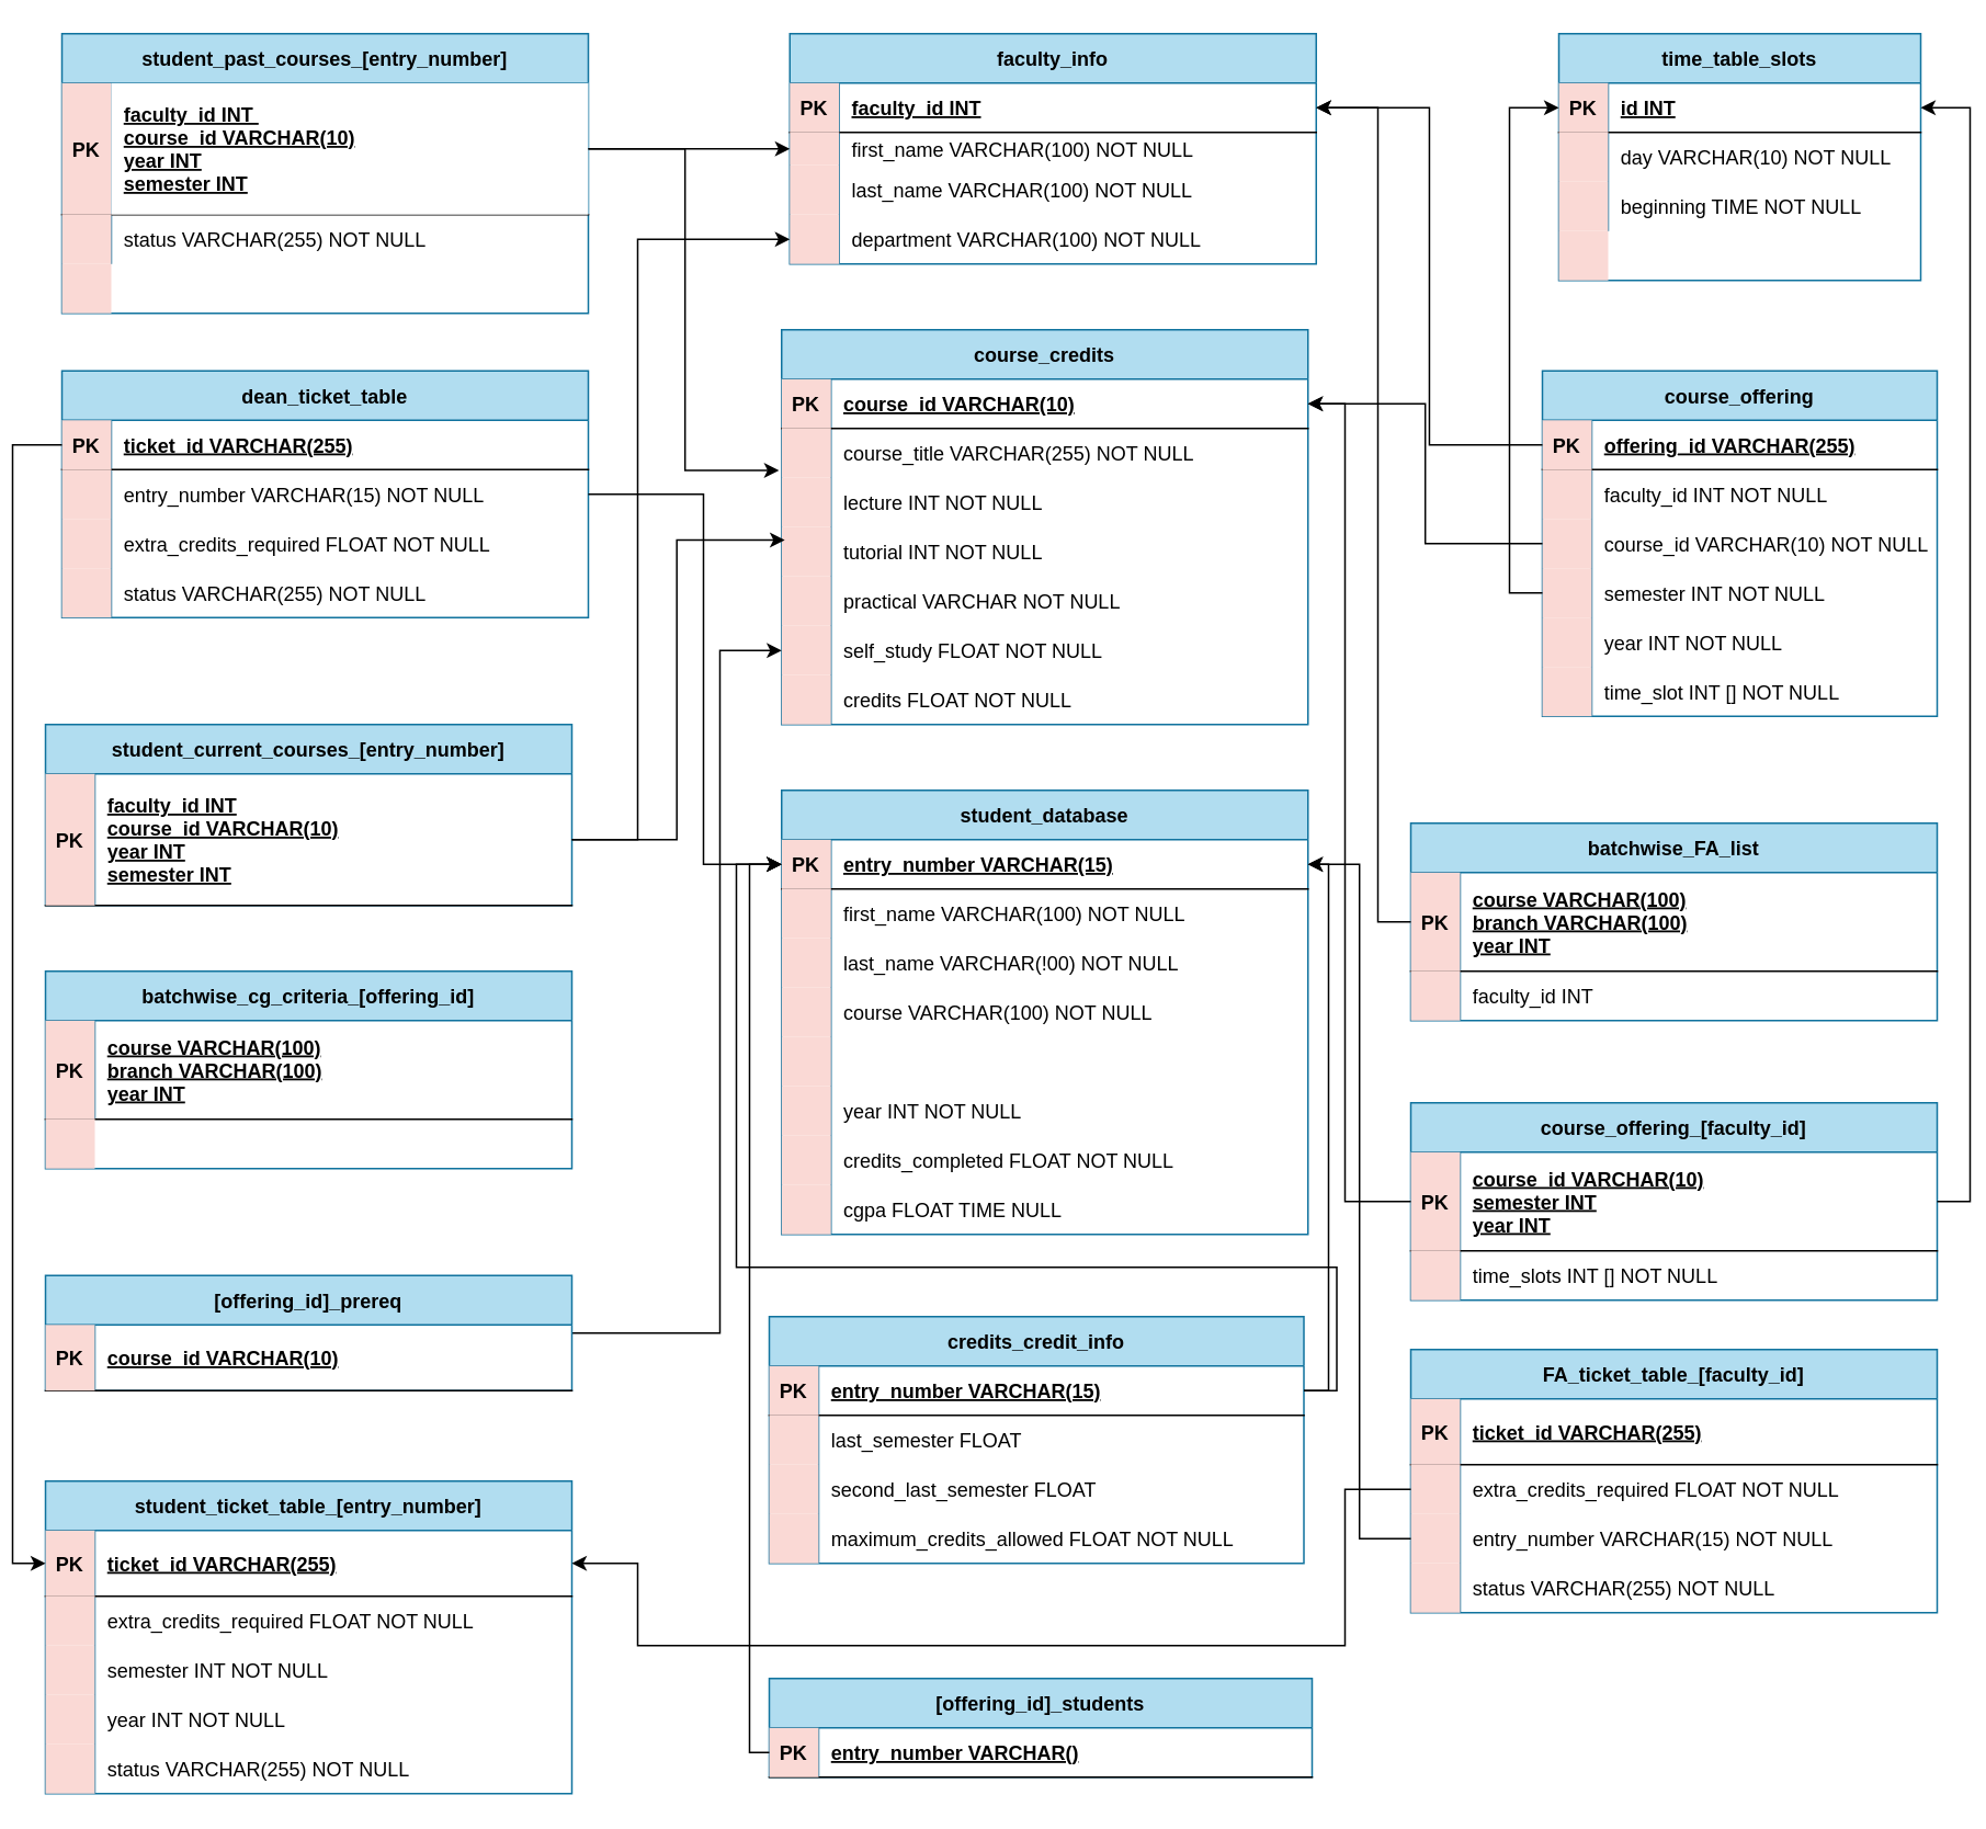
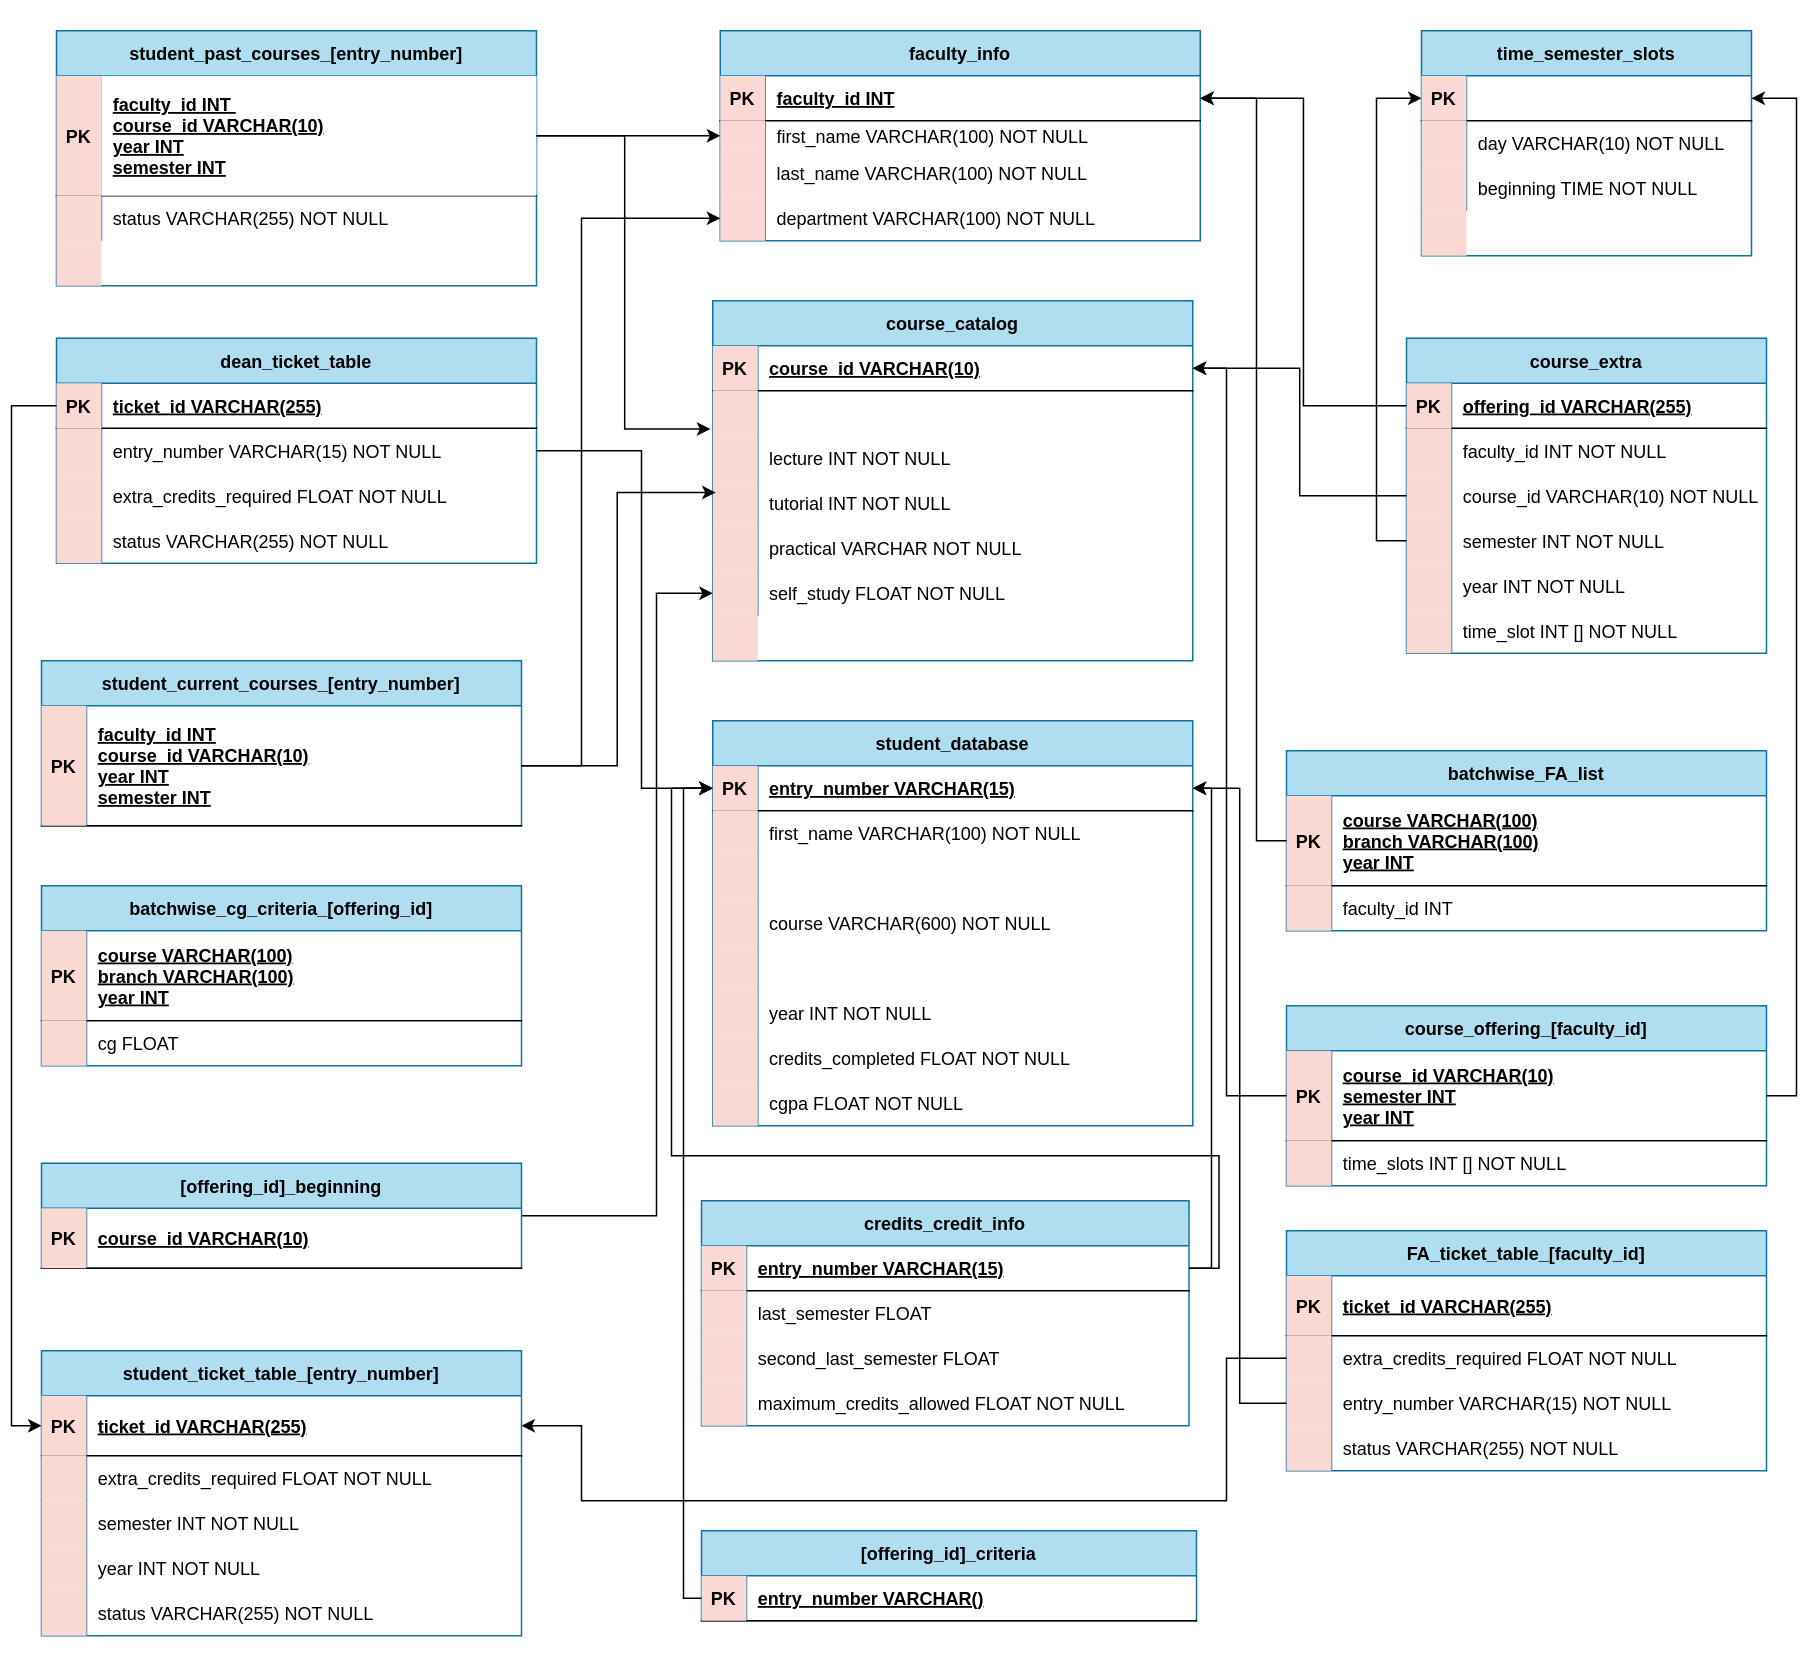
- <mxCell id="2" value="time_table_slots" style="shape=table;startSize=30;container=1;collapsible=1;childLayout=tableLayout;fixedRows=1;rowLines=0;fontStyle=1;align=center;resizeLast=1;fillColor=#b1ddf0;strokeColor=#10739e;" parent="1" vertex="1"><mxGeometry x="940" y="20" width="220" height="150" as="geometry" /></mxCell>
+ <mxCell id="2" value="time_semester_slots" style="shape=table;startSize=30;container=1;collapsible=1;childLayout=tableLayout;fixedRows=1;rowLines=0;fontStyle=1;align=center;resizeLast=1;fillColor=#b1ddf0;strokeColor=#10739e;" parent="1" vertex="1"><mxGeometry x="940" y="20" width="220" height="150" as="geometry" /></mxCell>
- <mxCell id="5" value="id INT" style="shape=partialRectangle;overflow=hidden;connectable=0;fillColor=none;top=0;left=0;bottom=0;right=0;align=left;spacingLeft=6;fontStyle=5;" parent="3" vertex="1"><mxGeometry x="30" width="190" height="30" as="geometry"><mxRectangle width="190" height="30" as="alternateBounds" /></mxGeometry></mxCell>
- <mxCell id="33" value="course_credits" style="shape=table;startSize=30;container=1;collapsible=1;childLayout=tableLayout;fixedRows=1;rowLines=0;fontStyle=1;align=center;resizeLast=1;fillColor=#b1ddf0;strokeColor=#10739e;" parent="1" vertex="1"><mxGeometry x="467.5" y="200" width="320" height="240" as="geometry" /></mxCell>
+ <mxCell id="33" value="course_catalog" style="shape=table;startSize=30;container=1;collapsible=1;childLayout=tableLayout;fixedRows=1;rowLines=0;fontStyle=1;align=center;resizeLast=1;fillColor=#b1ddf0;strokeColor=#10739e;" parent="1" vertex="1"><mxGeometry x="467.5" y="200" width="320" height="240" as="geometry" /></mxCell>
- <mxCell id="14" value="course_offering" style="shape=table;startSize=30;container=1;collapsible=1;childLayout=tableLayout;fixedRows=1;rowLines=0;fontStyle=1;align=center;resizeLast=1;fillColor=#b1ddf0;strokeColor=#10739e;" parent="1" vertex="1"><mxGeometry x="930" y="225" width="240" height="210" as="geometry" /></mxCell>
+ <mxCell id="14" value="course_extra" style="shape=table;startSize=30;container=1;collapsible=1;childLayout=tableLayout;fixedRows=1;rowLines=0;fontStyle=1;align=center;resizeLast=1;fillColor=#b1ddf0;strokeColor=#10739e;" parent="1" vertex="1"><mxGeometry x="930" y="225" width="240" height="210" as="geometry" /></mxCell>
- <mxCell id="39" value="course_title VARCHAR(255) NOT NULL" style="shape=partialRectangle;overflow=hidden;connectable=0;fillColor=none;top=0;left=0;bottom=0;right=0;align=left;spacingLeft=6;" parent="37" vertex="1"><mxGeometry x="30" width="290" height="30" as="geometry"><mxRectangle width="290" height="30" as="alternateBounds" /></mxGeometry></mxCell>
- <mxCell id="54" value="credits FLOAT NOT NULL" style="shape=partialRectangle;overflow=hidden;connectable=0;fillColor=none;top=0;left=0;bottom=0;right=0;align=left;spacingLeft=6;" parent="52" vertex="1"><mxGeometry x="30" width="290" height="30" as="geometry"><mxRectangle width="290" height="30" as="alternateBounds" /></mxGeometry></mxCell>
- <mxCell id="171" value="last_name VARCHAR(!00) NOT NULL" style="shape=partialRectangle;overflow=hidden;connectable=0;fillColor=none;top=0;left=0;bottom=0;right=0;align=left;spacingLeft=6;" parent="169" vertex="1"><mxGeometry x="30" width="290" height="30" as="geometry"><mxRectangle width="290" height="30" as="alternateBounds" /></mxGeometry></mxCell>
- <mxCell id="174" value="course VARCHAR(100) NOT NULL" style="shape=partialRectangle;overflow=hidden;connectable=0;fillColor=none;top=0;left=0;bottom=0;right=0;align=left;spacingLeft=6;" parent="172" vertex="1"><mxGeometry x="30" width="290" height="30" as="geometry"><mxRectangle width="290" height="30" as="alternateBounds" /></mxGeometry></mxCell>
+ <mxCell id="174" value="course VARCHAR(600) NOT NULL" style="shape=partialRectangle;overflow=hidden;connectable=0;fillColor=none;top=0;left=0;bottom=0;right=0;align=left;spacingLeft=6;" parent="172" vertex="1"><mxGeometry x="30" width="290" height="30" as="geometry"><mxRectangle width="290" height="30" as="alternateBounds" /></mxGeometry></mxCell>
+ <mxCell id="143" value="cg FLOAT" style="shape=partialRectangle;overflow=hidden;connectable=0;fillColor=none;top=0;left=0;bottom=0;right=0;align=left;spacingLeft=6;" parent="141" vertex="1"><mxGeometry x="30" width="290" height="30" as="geometry"><mxRectangle width="290" height="30" as="alternateBounds" /></mxGeometry></mxCell>
- <mxCell id="185" value="cgpa FLOAT TIME NULL" style="shape=partialRectangle;overflow=hidden;connectable=0;fillColor=none;top=0;left=0;bottom=0;right=0;align=left;spacingLeft=6;" parent="183" vertex="1"><mxGeometry x="30" width="290" height="30" as="geometry"><mxRectangle width="290" height="30" as="alternateBounds" /></mxGeometry></mxCell>
+ <mxCell id="185" value="cgpa FLOAT NOT NULL" style="shape=partialRectangle;overflow=hidden;connectable=0;fillColor=none;top=0;left=0;bottom=0;right=0;align=left;spacingLeft=6;" parent="183" vertex="1"><mxGeometry x="30" width="290" height="30" as="geometry"><mxRectangle width="290" height="30" as="alternateBounds" /></mxGeometry></mxCell>
- <mxCell id="145" value="[offering_id]_prereq" style="shape=table;startSize=30;container=1;collapsible=1;childLayout=tableLayout;fixedRows=1;rowLines=0;fontStyle=1;align=center;resizeLast=1;fillColor=#b1ddf0;strokeColor=#10739e;" parent="1" vertex="1"><mxGeometry x="20" y="775" width="320" height="70" as="geometry" /></mxCell>
+ <mxCell id="145" value="[offering_id]_beginning" style="shape=table;startSize=30;container=1;collapsible=1;childLayout=tableLayout;fixedRows=1;rowLines=0;fontStyle=1;align=center;resizeLast=1;fillColor=#b1ddf0;strokeColor=#10739e;" parent="1" vertex="1"><mxGeometry x="20" y="775" width="320" height="70" as="geometry" /></mxCell>
- <mxCell id="198" value="[offering_id]_students" style="shape=table;startSize=30;container=1;collapsible=1;childLayout=tableLayout;fixedRows=1;rowLines=0;fontStyle=1;align=center;resizeLast=1;fillColor=#b1ddf0;strokeColor=#10739e;" parent="1" vertex="1"><mxGeometry x="460" y="1020" width="330" height="60" as="geometry" /></mxCell>
+ <mxCell id="198" value="[offering_id]_criteria" style="shape=table;startSize=30;container=1;collapsible=1;childLayout=tableLayout;fixedRows=1;rowLines=0;fontStyle=1;align=center;resizeLast=1;fillColor=#b1ddf0;strokeColor=#10739e;" parent="1" vertex="1"><mxGeometry x="460" y="1020" width="330" height="60" as="geometry" /></mxCell>
